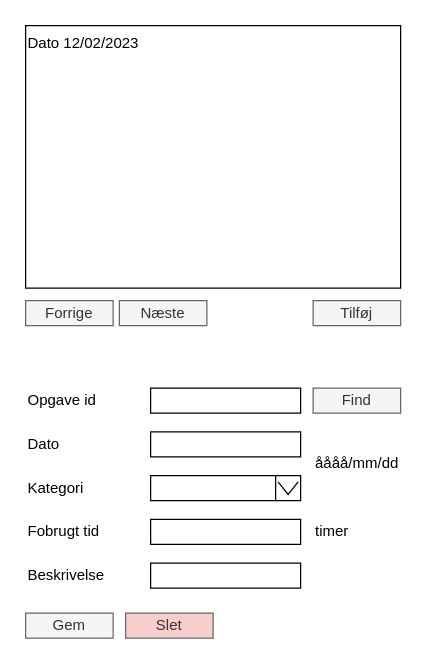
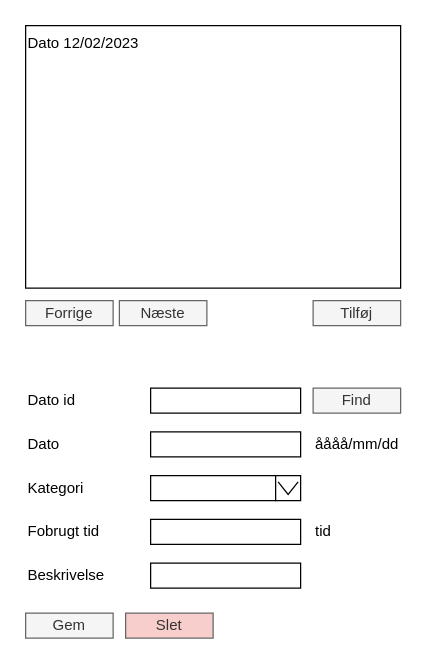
- <mxCell id="14" value="Opgave id" style="text;html=1;align=left;verticalAlign=middle;whiteSpace=wrap;rounded=0;" vertex="1" parent="1"><mxGeometry x="20" y="310" width="80" height="20" as="geometry" /></mxCell>
+ <mxCell id="14" value="Dato id" style="text;html=1;align=left;verticalAlign=middle;whiteSpace=wrap;rounded=0;" vertex="1" parent="1"><mxGeometry x="20" y="310" width="80" height="20" as="geometry" /></mxCell>
- <mxCell id="13" value="åååå/mm/dd" style="text;html=1;align=left;verticalAlign=middle;whiteSpace=wrap;rounded=0;" vertex="1" parent="1"><mxGeometry x="250" y="355" width="80" height="30" as="geometry" /></mxCell>
+ <mxCell id="13" value="åååå/mm/dd" style="text;html=1;align=left;verticalAlign=middle;whiteSpace=wrap;rounded=0;" vertex="1" parent="1"><mxGeometry x="250" y="340" width="80" height="30" as="geometry" /></mxCell>
- <mxCell id="12" value="timer" style="text;html=1;align=left;verticalAlign=middle;whiteSpace=wrap;rounded=0;" vertex="1" parent="1"><mxGeometry x="250" y="410" width="60" height="30" as="geometry" /></mxCell>
+ <mxCell id="12" value="tid" style="text;html=1;align=left;verticalAlign=middle;whiteSpace=wrap;rounded=0;" vertex="1" parent="1"><mxGeometry x="250" y="410" width="60" height="30" as="geometry" /></mxCell>
